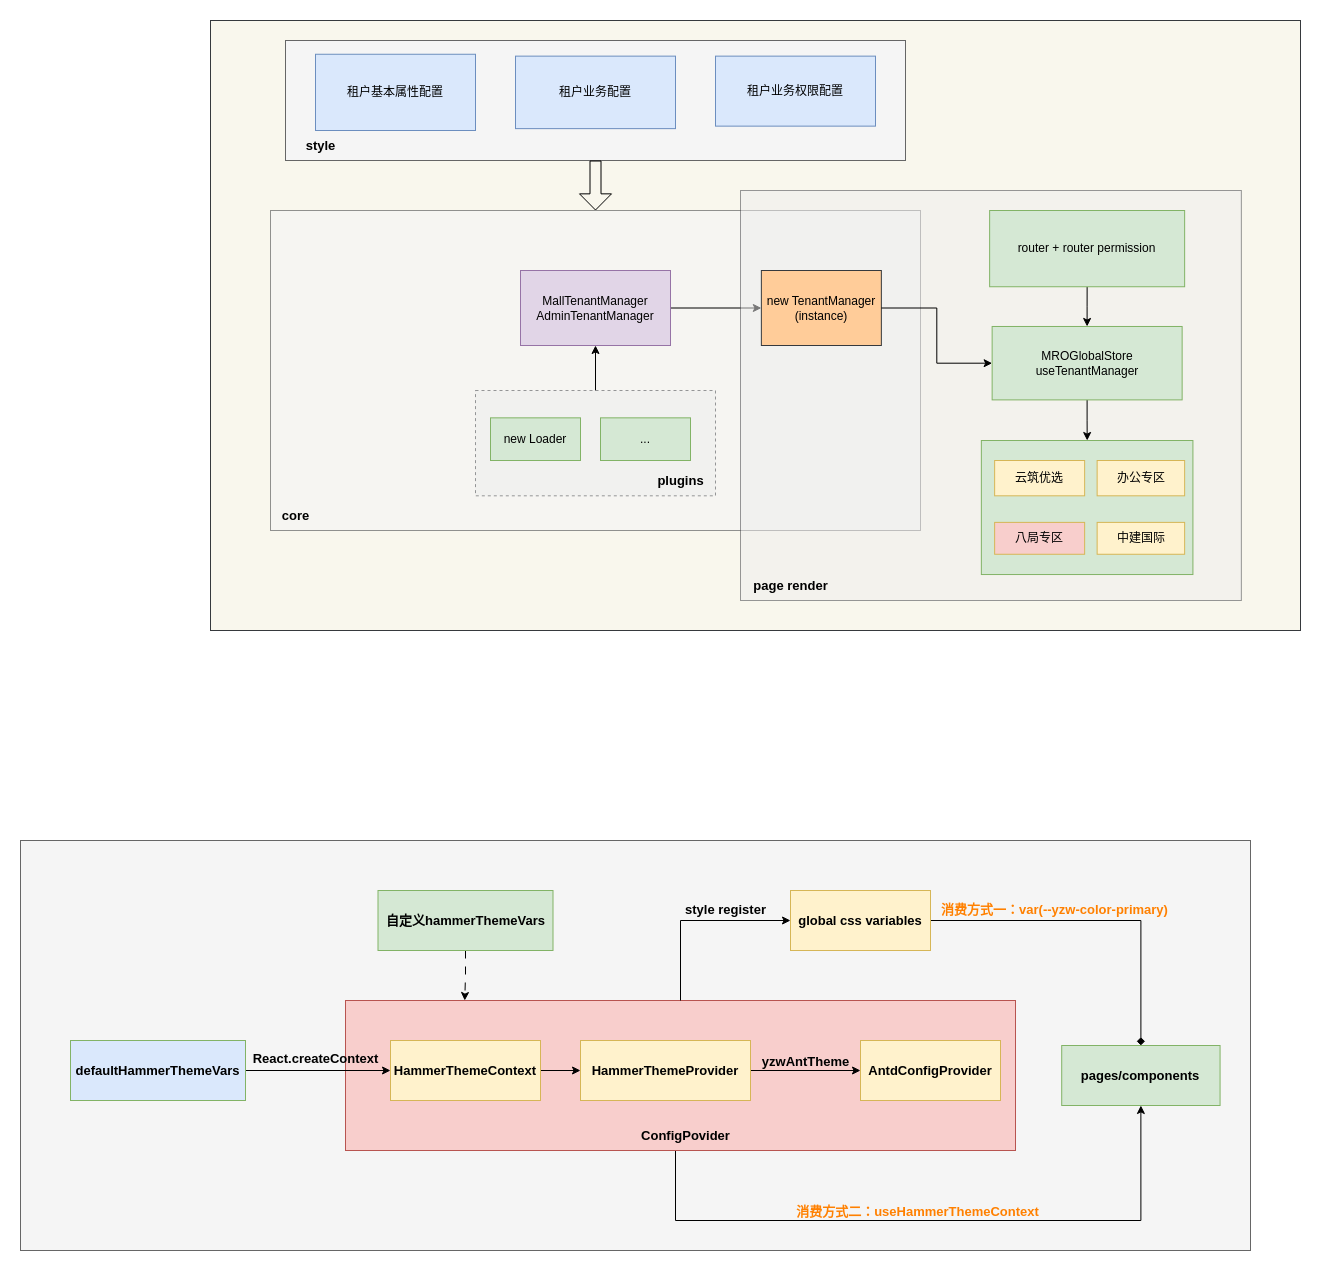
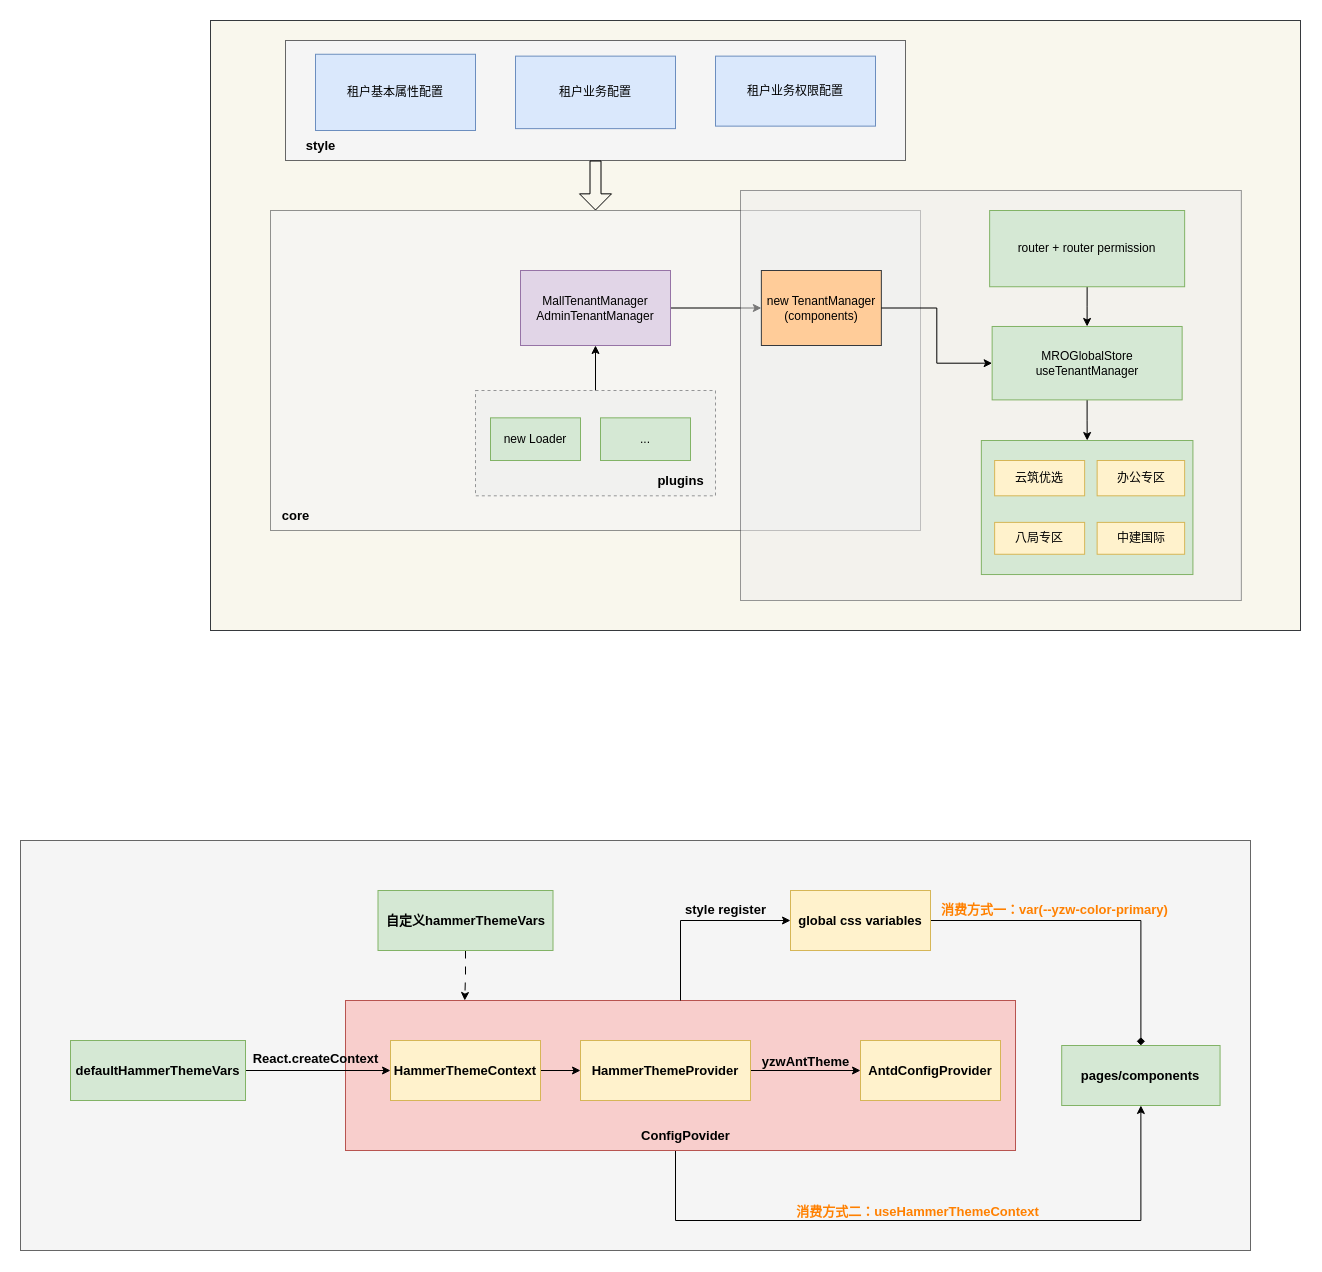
- <mxCell id="25" value="new TenantManager (instance)" style="rounded=0;whiteSpace=wrap;html=1;fillColor=#ffcc99;strokeColor=#36393d;" parent="1" vertex="1"><mxGeometry x="760.86" y="270" width="120" height="75" as="geometry" /></mxCell>
+ <mxCell id="25" value="new TenantManager (components)" style="rounded=0;whiteSpace=wrap;html=1;fillColor=#ffcc99;strokeColor=#36393d;" parent="1" vertex="1"><mxGeometry x="760.86" y="270" width="120" height="75" as="geometry" /></mxCell>
- <mxCell id="19" value="八局专区" style="rounded=0;whiteSpace=wrap;html=1;fontSize=12;fillColor=#f8cecc;strokeColor=#d6b656;" parent="1" vertex="1"><mxGeometry x="994.14" y="521.88" width="90" height="31.88" as="geometry" /></mxCell>
+ <mxCell id="19" value="八局专区" style="rounded=0;whiteSpace=wrap;html=1;fontSize=12;fillColor=#fff2cc;strokeColor=#d6b656;" parent="1" vertex="1"><mxGeometry x="994.14" y="521.88" width="90" height="31.88" as="geometry" /></mxCell>
- <mxCell id="24" value="page render" style="text;html=1;align=center;verticalAlign=middle;resizable=0;points=[];autosize=1;strokeColor=none;fillColor=none;fontSize=13;fontStyle=1" parent="1" vertex="1"><mxGeometry x="740" y="570" width="100" height="30" as="geometry" /></mxCell>
- <mxCell id="37" value="defaultHammerThemeVars" style="rounded=0;whiteSpace=wrap;html=1;fillColor=#dae8fc;strokeColor=#82b366;fontStyle=1;fontSize=13;fontColor=default;labelBorderColor=none;" parent="1" vertex="1"><mxGeometry x="70" y="1040" width="175" height="60" as="geometry" /></mxCell>
+ <mxCell id="37" value="defaultHammerThemeVars" style="rounded=0;whiteSpace=wrap;html=1;fillColor=#d5e8d4;strokeColor=#82b366;fontStyle=1;fontSize=13;fontColor=default;labelBorderColor=none;" parent="1" vertex="1"><mxGeometry x="70" y="1040" width="175" height="60" as="geometry" /></mxCell>
